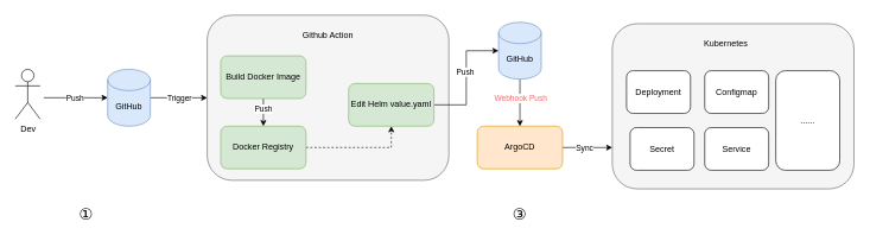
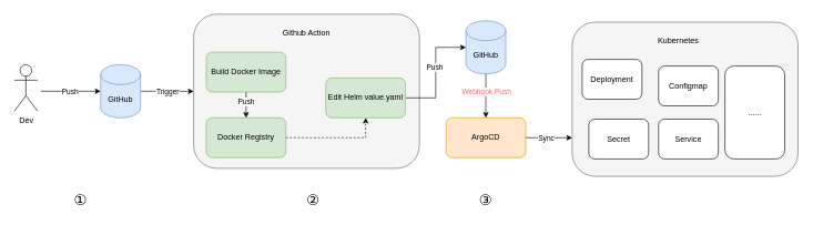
- <mxCell id="26" value="Deployment" style="rounded=1;whiteSpace=wrap;html=1;labelBackgroundColor=none;" parent="1" vertex="1"><mxGeometry x="880" y="99.01" width="90" height="60" as="geometry" /></mxCell>
+ <mxCell id="26" value="Deployment" style="rounded=1;whiteSpace=wrap;html=1;labelBackgroundColor=none;" parent="1" vertex="1"><mxGeometry x="875" y="89.01" width="90" height="60" as="geometry" /></mxCell>
+ <mxCell id="32" value="②" style="text;html=1;strokeColor=none;fillColor=none;align=center;verticalAlign=middle;whiteSpace=wrap;rounded=0;labelBackgroundColor=none;fontSize=22;" parent="1" vertex="1"><mxGeometry x="440" y="287" width="60" height="30" as="geometry" /></mxCell>
